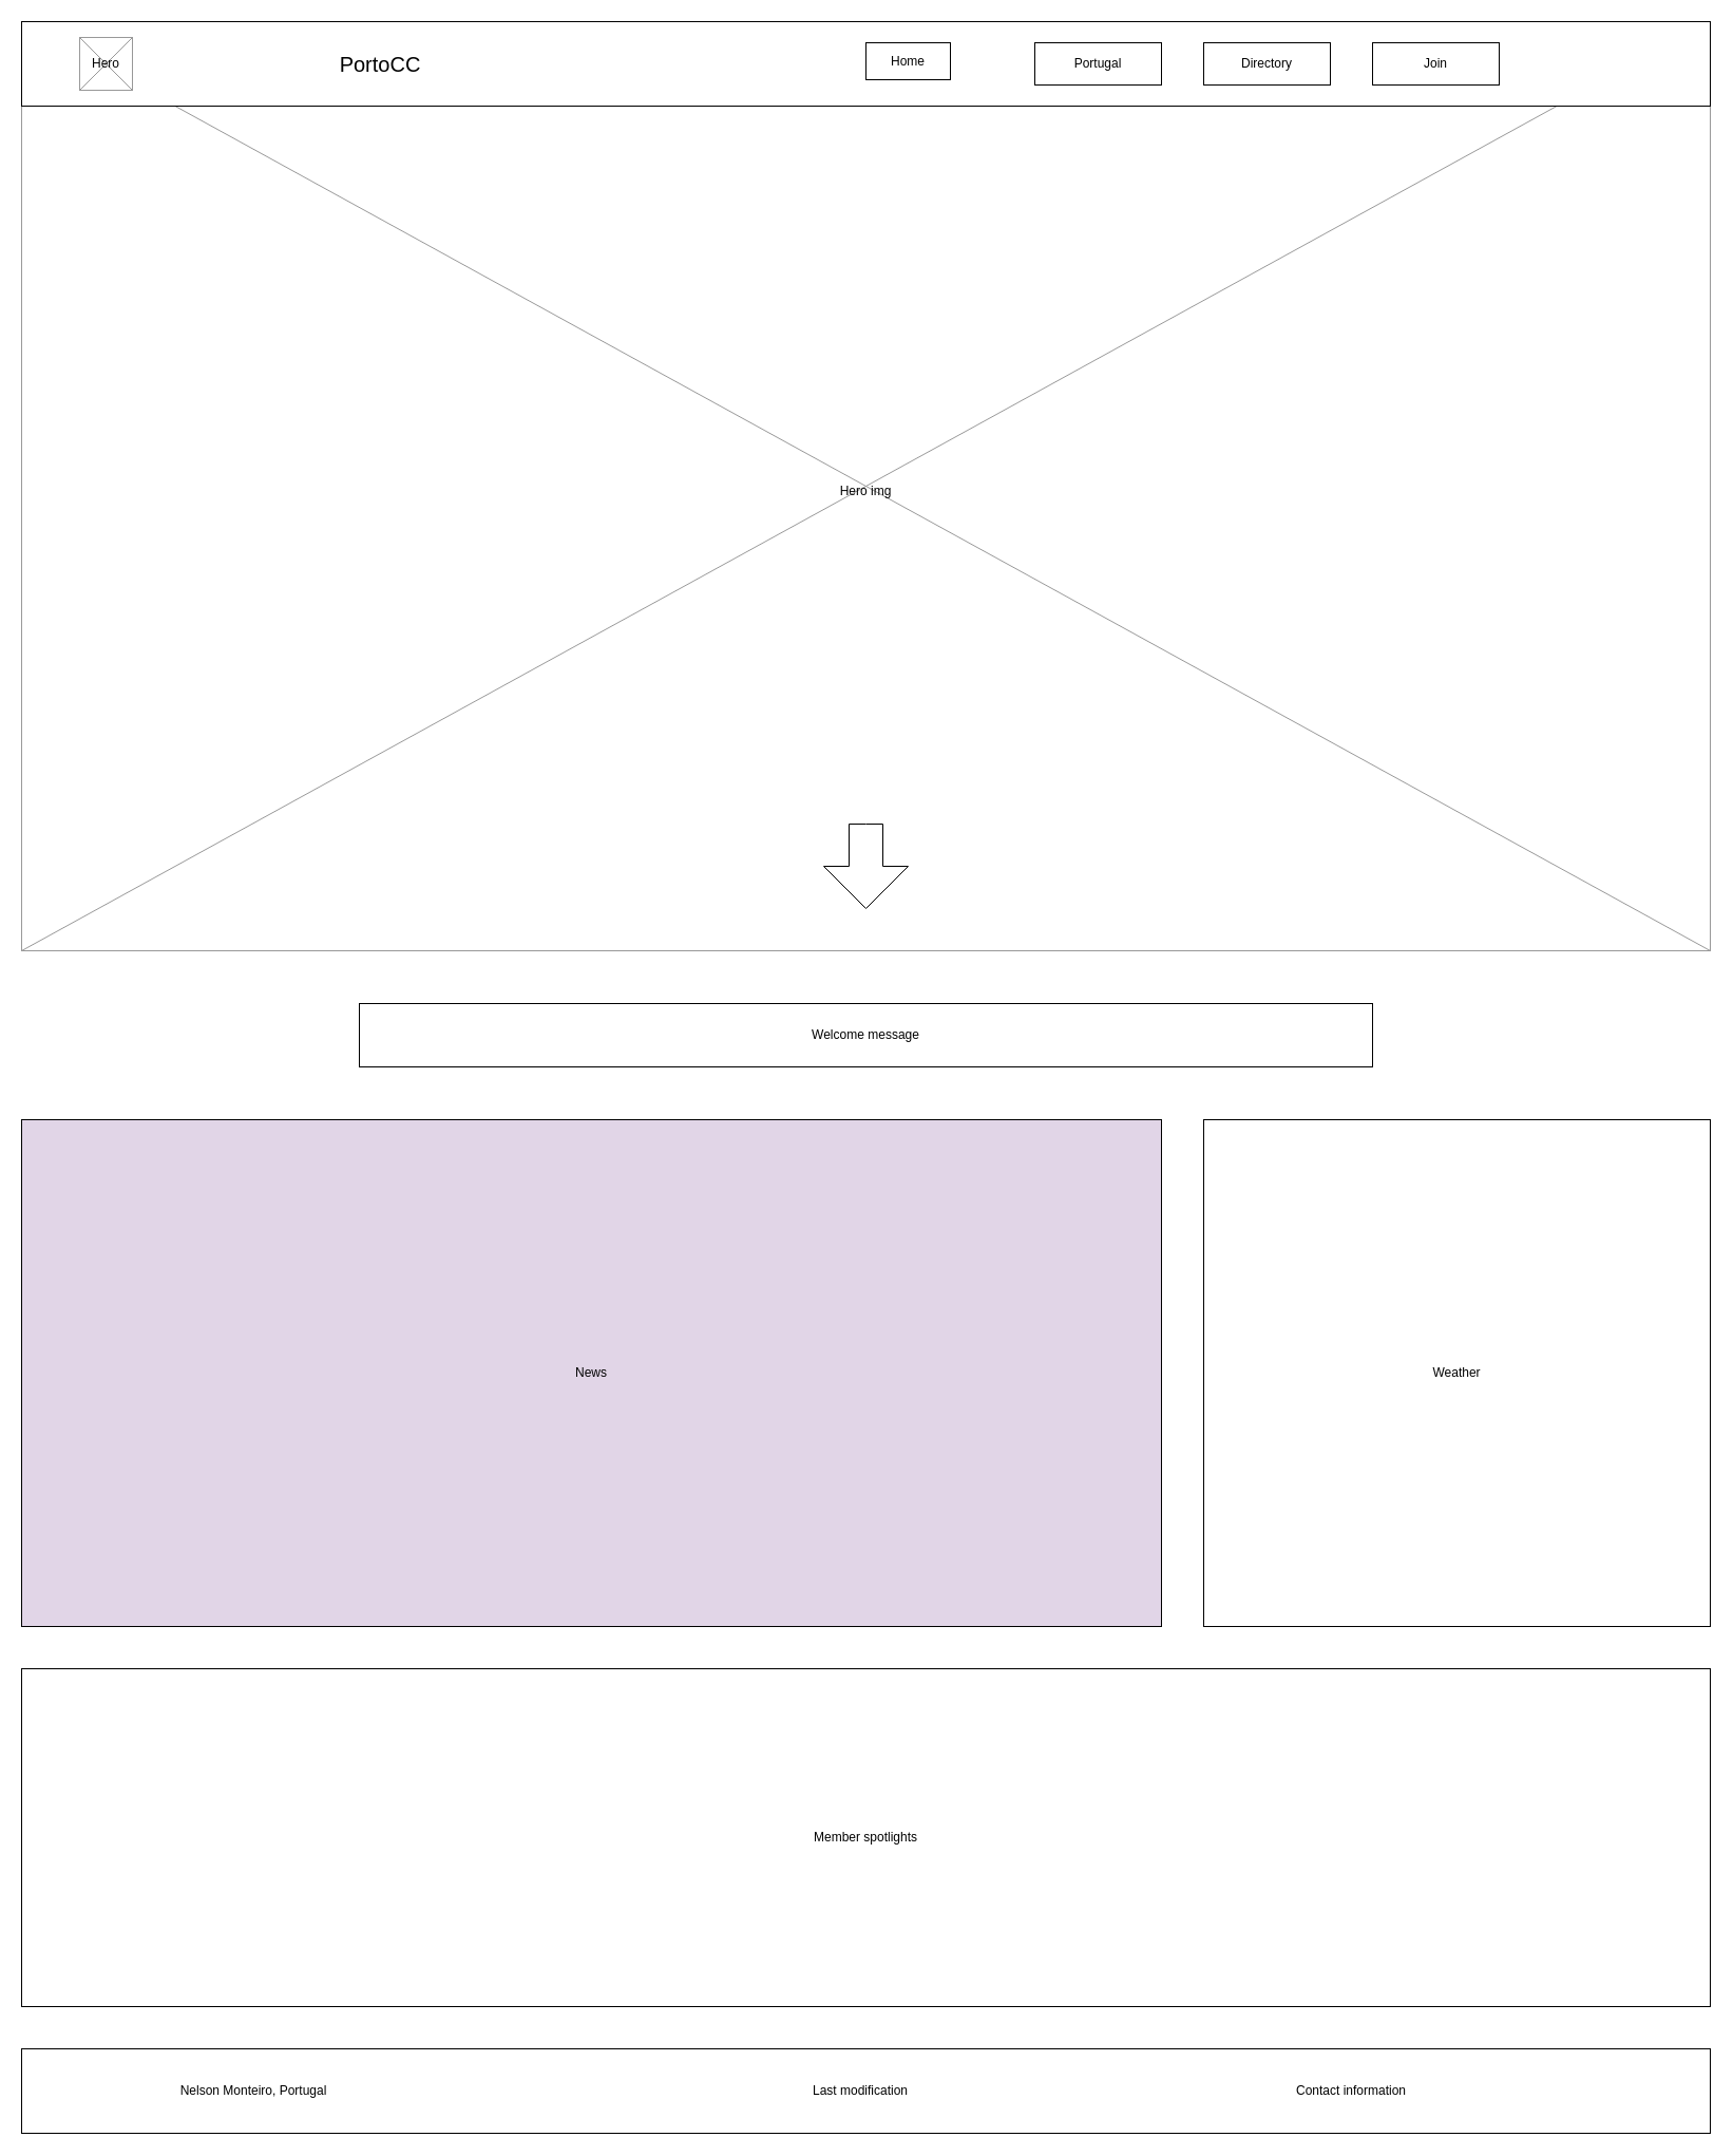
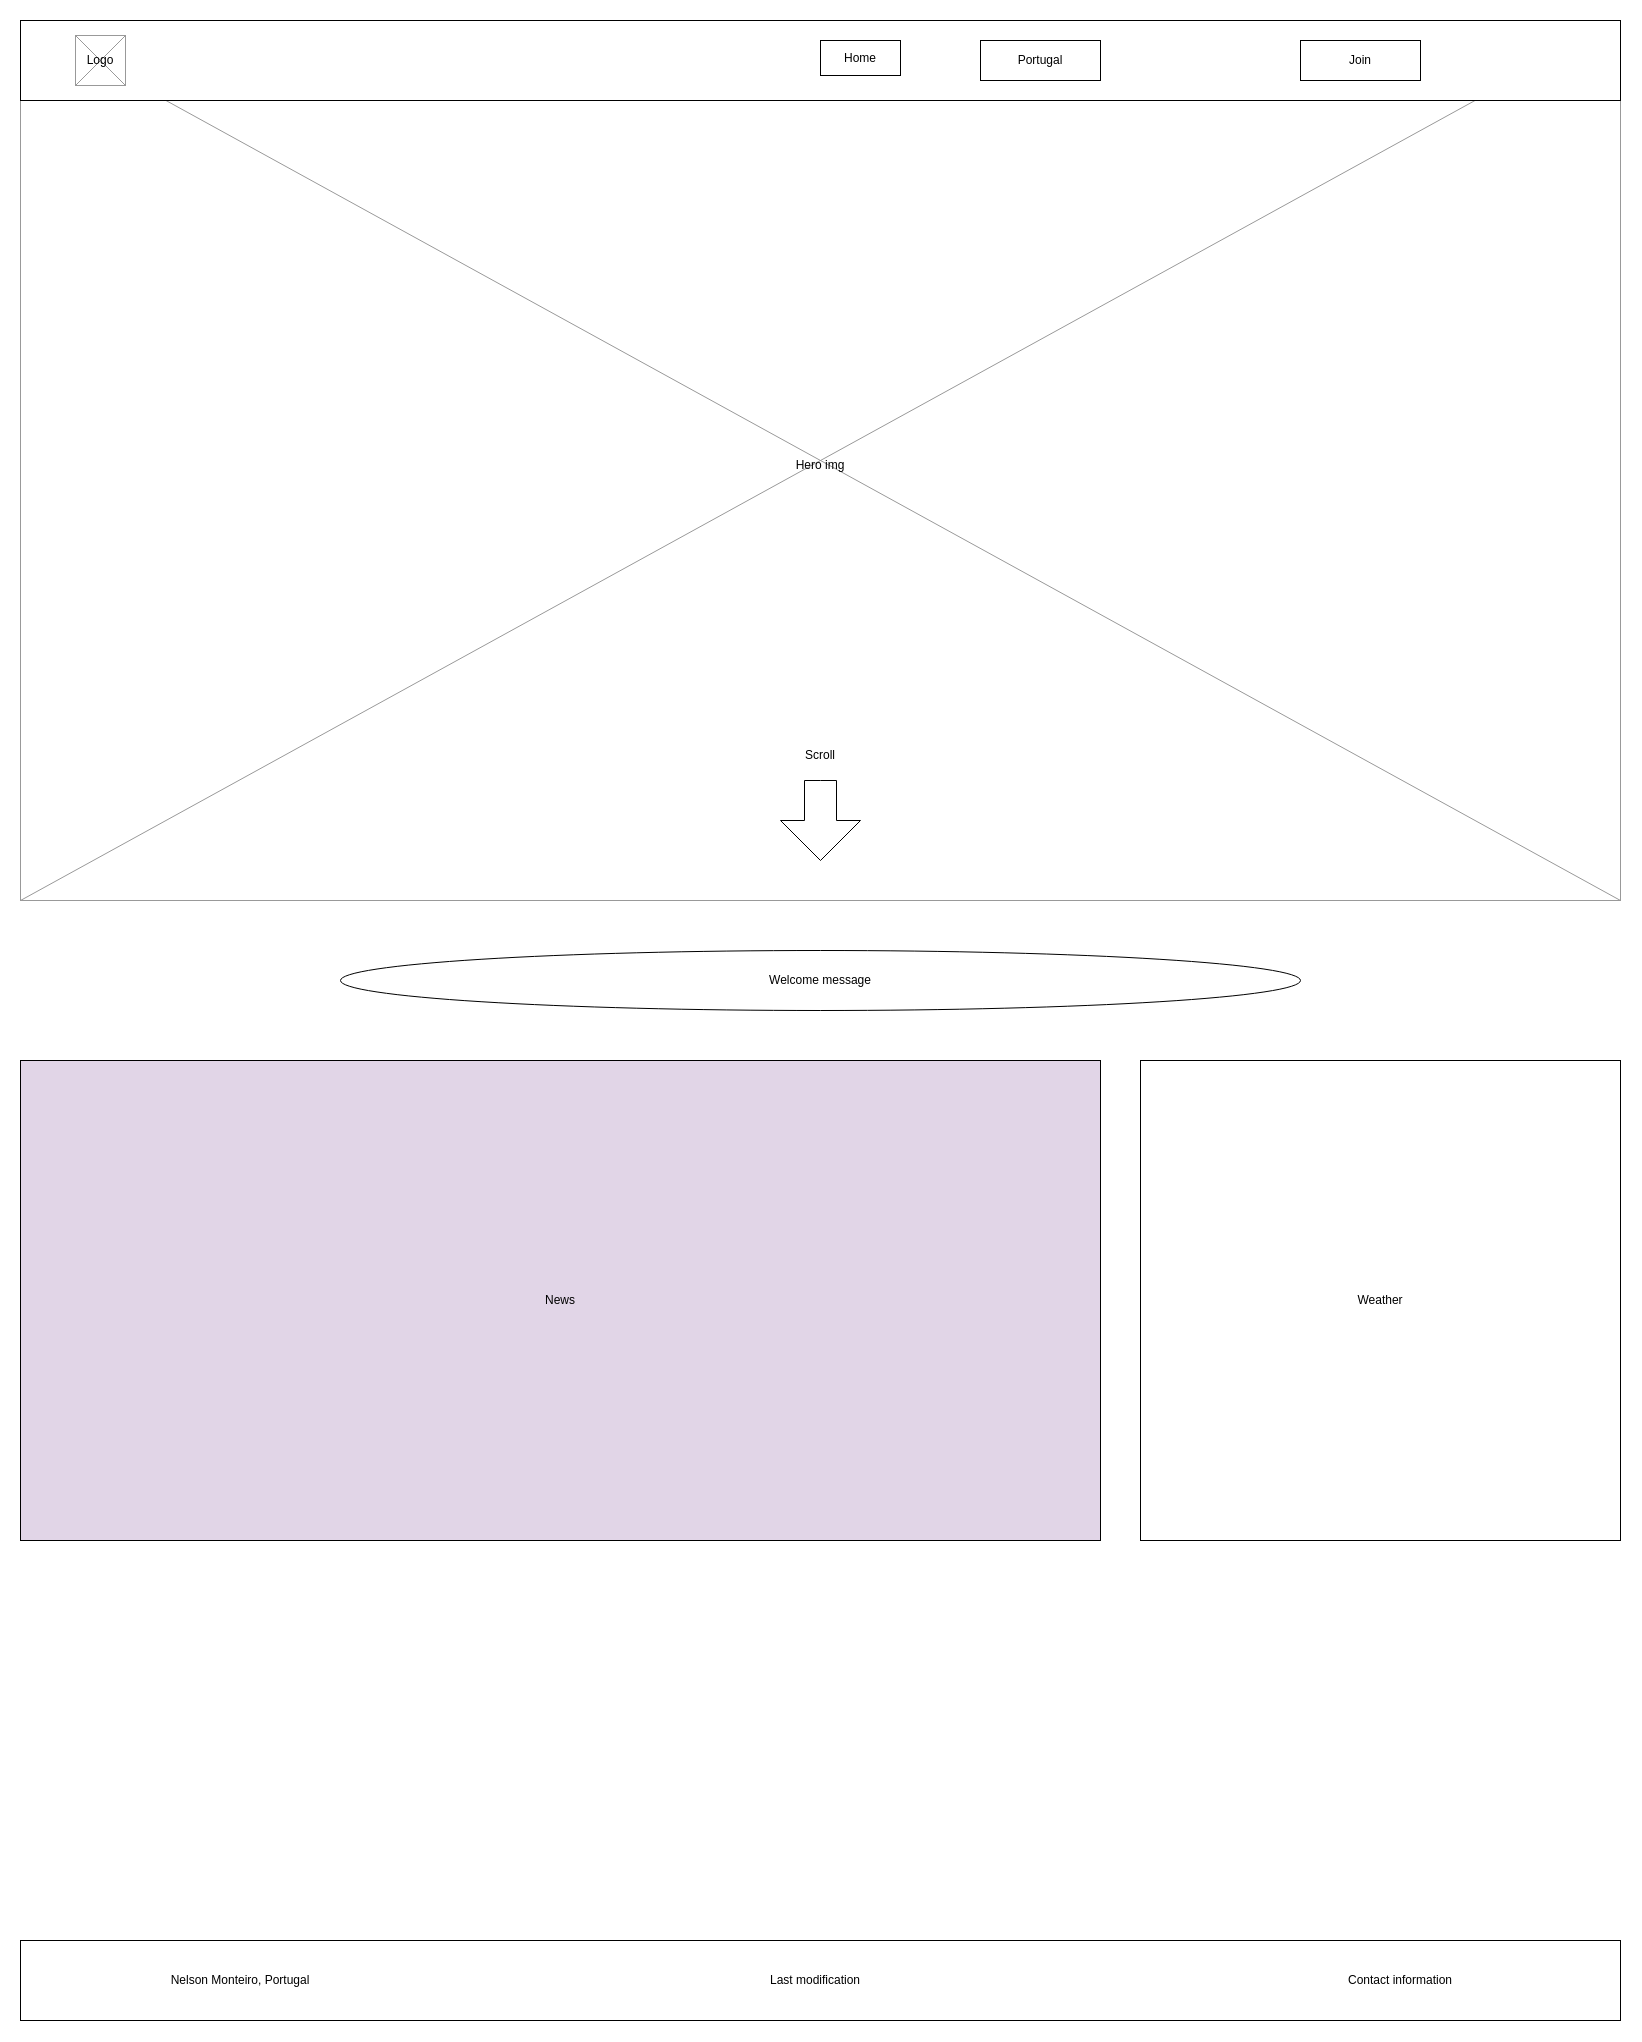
- <mxCell id="5" value="Hero" style="text;html=1;strokeColor=none;fillColor=none;align=center;verticalAlign=middle;whiteSpace=wrap;rounded=0;" vertex="1" parent="1"><mxGeometry x="60" y="45" width="80" height="30" as="geometry" /></mxCell>
+ <mxCell id="5" value="Logo" style="text;html=1;strokeColor=none;fillColor=none;align=center;verticalAlign=middle;whiteSpace=wrap;rounded=0;" vertex="1" parent="1"><mxGeometry x="60" y="45" width="80" height="30" as="geometry" /></mxCell>
- <mxCell id="18" value="&lt;font style=&quot;font-size: 20px;&quot;&gt;PortoCC&lt;/font&gt;" style="text;html=1;strokeColor=none;fillColor=none;align=center;verticalAlign=middle;whiteSpace=wrap;rounded=0;" vertex="1" parent="1"><mxGeometry x="170" width="380" height="80" as="geometry" y="20" /></mxCell>
- <mxCell id="8" value="Directory" style="rounded=0;whiteSpace=wrap;html=1;" vertex="1" parent="1"><mxGeometry x="1140" y="40" width="120" height="40" as="geometry" /></mxCell>
+ <mxCell id="11" value="Scroll" style="text;html=1;strokeColor=none;fillColor=none;align=center;verticalAlign=middle;whiteSpace=wrap;rounded=0;" vertex="1" parent="1"><mxGeometry x="790" y="740" width="60" height="30" as="geometry" /></mxCell>
- <mxCell id="13" value="Welcome message" style="rounded=0;whiteSpace=wrap;html=1;" vertex="1" parent="1"><mxGeometry x="340" y="950" width="960" height="60" as="geometry" /></mxCell>
+ <mxCell id="13" value="Welcome message" style="ellipse;whiteSpace=wrap;html=1;" vertex="1" parent="1"><mxGeometry x="340" y="950" width="960" height="60" as="geometry" /></mxCell>
- <mxCell id="12" value="Member spotlights" style="rounded=0;whiteSpace=wrap;html=1;" vertex="1" parent="1"><mxGeometry y="1580" width="1600" height="320" as="geometry" x="20" /></mxCell>
- <mxCell id="21" value="Contact information" style="text;html=1;strokeColor=none;fillColor=none;align=center;verticalAlign=middle;whiteSpace=wrap;rounded=0;" vertex="1" parent="1"><mxGeometry x="1070" y="1950" width="420" height="60" as="geometry" /></mxCell>
+ <mxCell id="21" value="Contact information" style="text;html=1;strokeColor=none;fillColor=none;align=center;verticalAlign=middle;whiteSpace=wrap;rounded=0;" vertex="1" parent="1"><mxGeometry x="1190" y="1950" width="420" height="60" as="geometry" /></mxCell>
